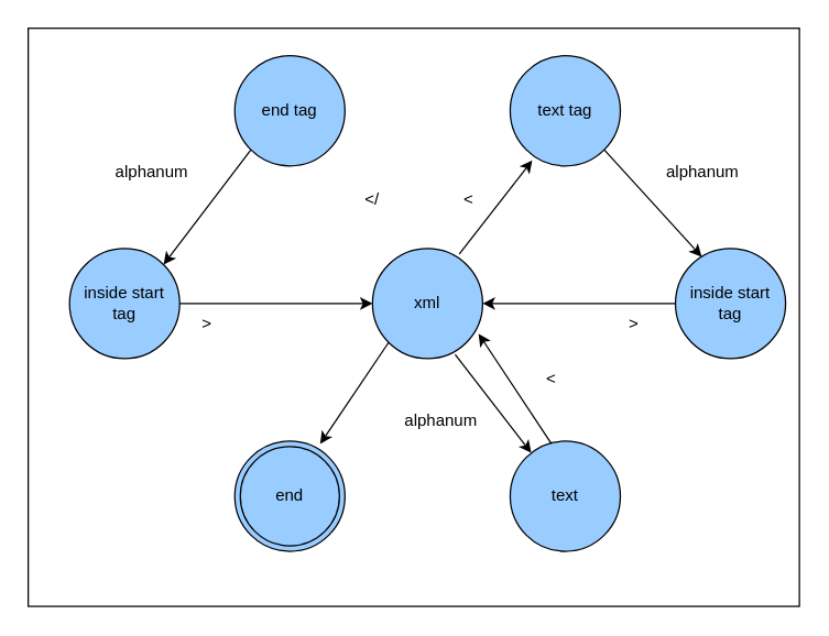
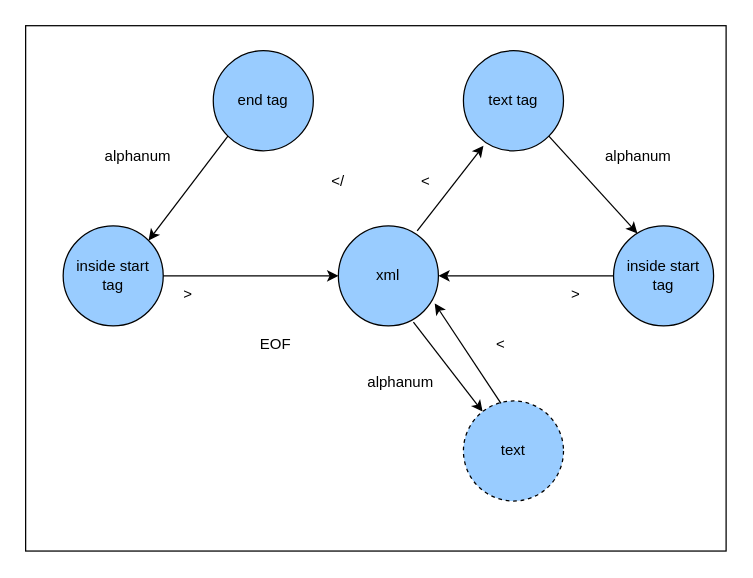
+ <mxCell id="18" value="EOF" style="text;html=1;align=center;verticalAlign=middle;whiteSpace=wrap;rounded=0;fontColor=#000000;" parent="1" vertex="1"><mxGeometry x="190" y="260" width="60" height="30" as="geometry" /></mxCell>
- <mxCell id="8" value="" style="endArrow=classic;html=1;rounded=0;exitX=0;exitY=1;exitDx=0;exitDy=0;entryX=0.775;entryY=0.025;entryDx=0;entryDy=0;entryPerimeter=0;strokeColor=#000000;" parent="1" source="3" target="10" edge="1"><mxGeometry width="50" height="50" relative="1" as="geometry"><mxPoint x="440" y="330" as="sourcePoint" /><mxPoint x="232" y="326" as="targetPoint" /></mxGeometry></mxCell>
- <mxCell id="10" value="end" style="ellipse;shape=doubleEllipse;whiteSpace=wrap;html=1;aspect=fixed;fillColor=#99CCFF;fontColor=#000000;" parent="1" vertex="1"><mxGeometry x="170" y="320" width="80" height="80" as="geometry" /></mxCell>
- <mxCell id="7" value="text" style="ellipse;whiteSpace=wrap;html=1;aspect=fixed;fillColor=#99CCFF;fontColor=#000000;" parent="1" vertex="1"><mxGeometry x="370" y="320" width="80" height="80" as="geometry" /></mxCell>
+ <mxCell id="7" value="text" style="ellipse;whiteSpace=wrap;html=1;aspect=fixed;fillColor=#99CCFF;fontColor=#000000;dashed=1;" parent="1" vertex="1"><mxGeometry x="370" y="320" width="80" height="80" as="geometry" /></mxCell>
